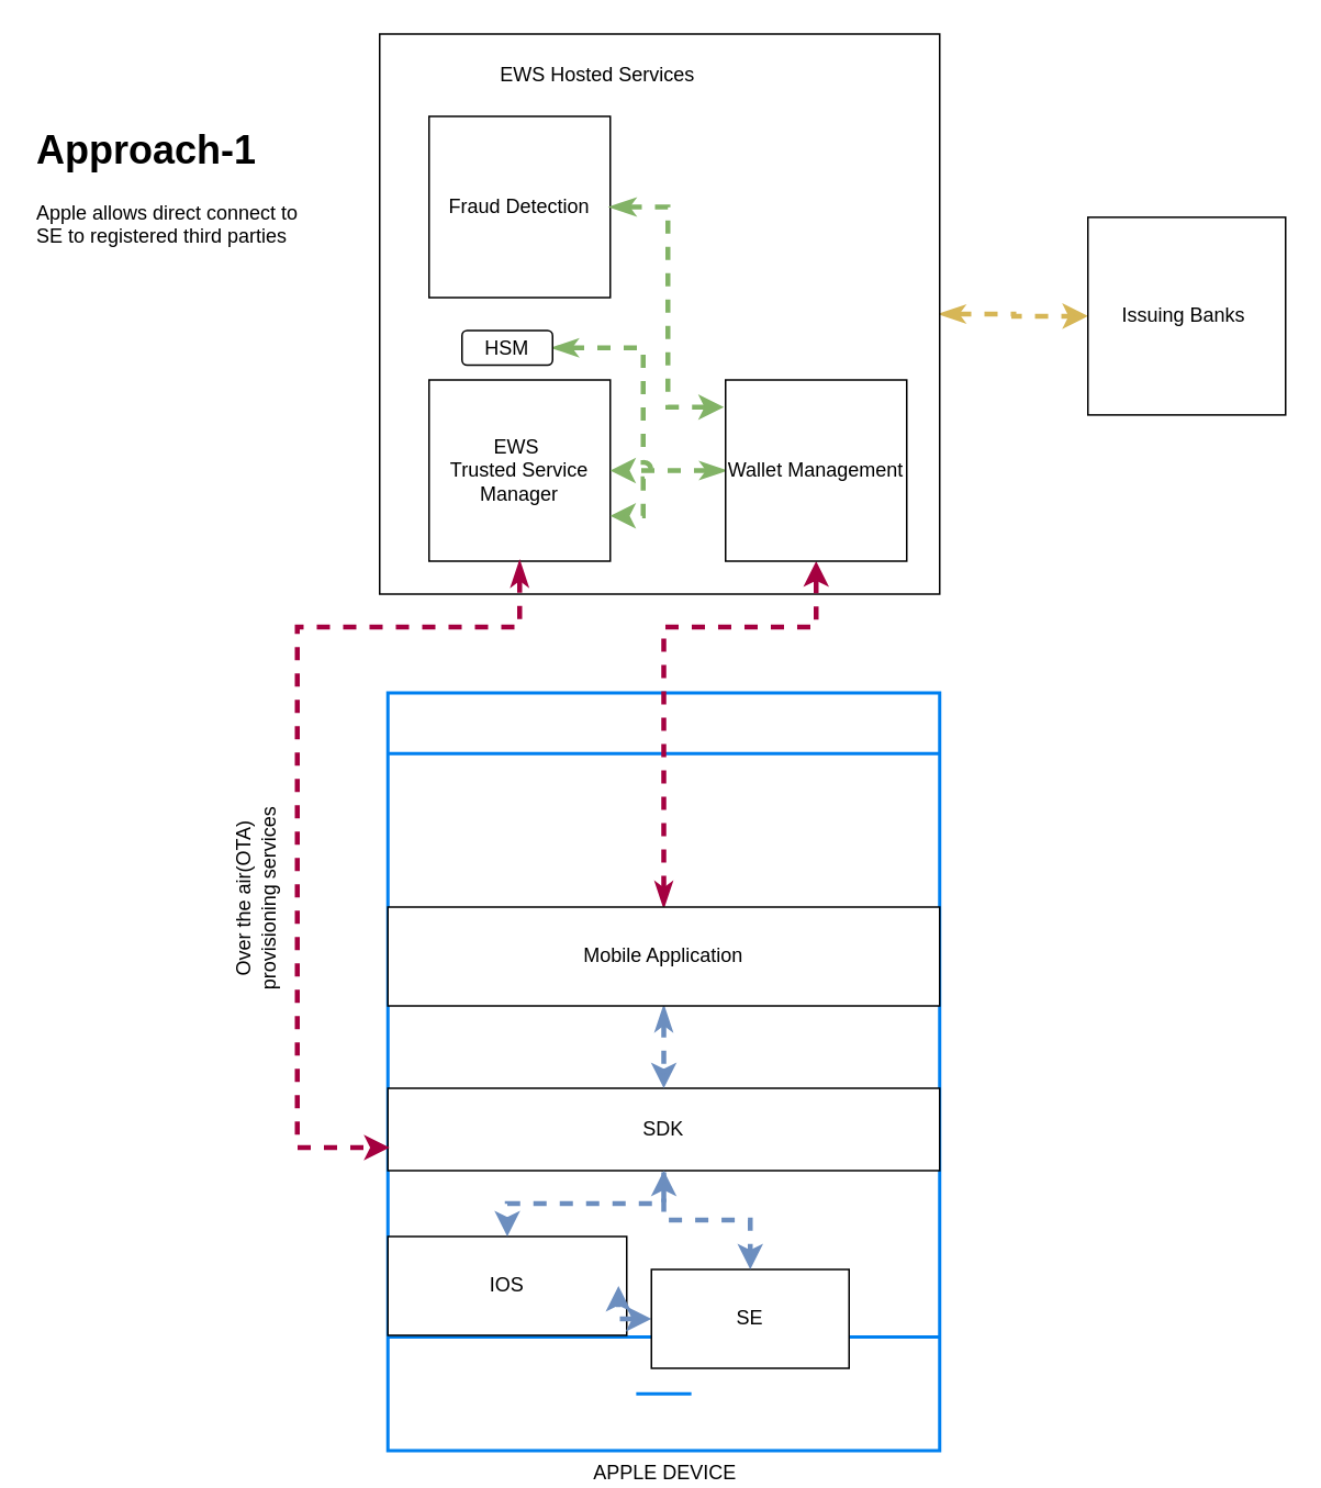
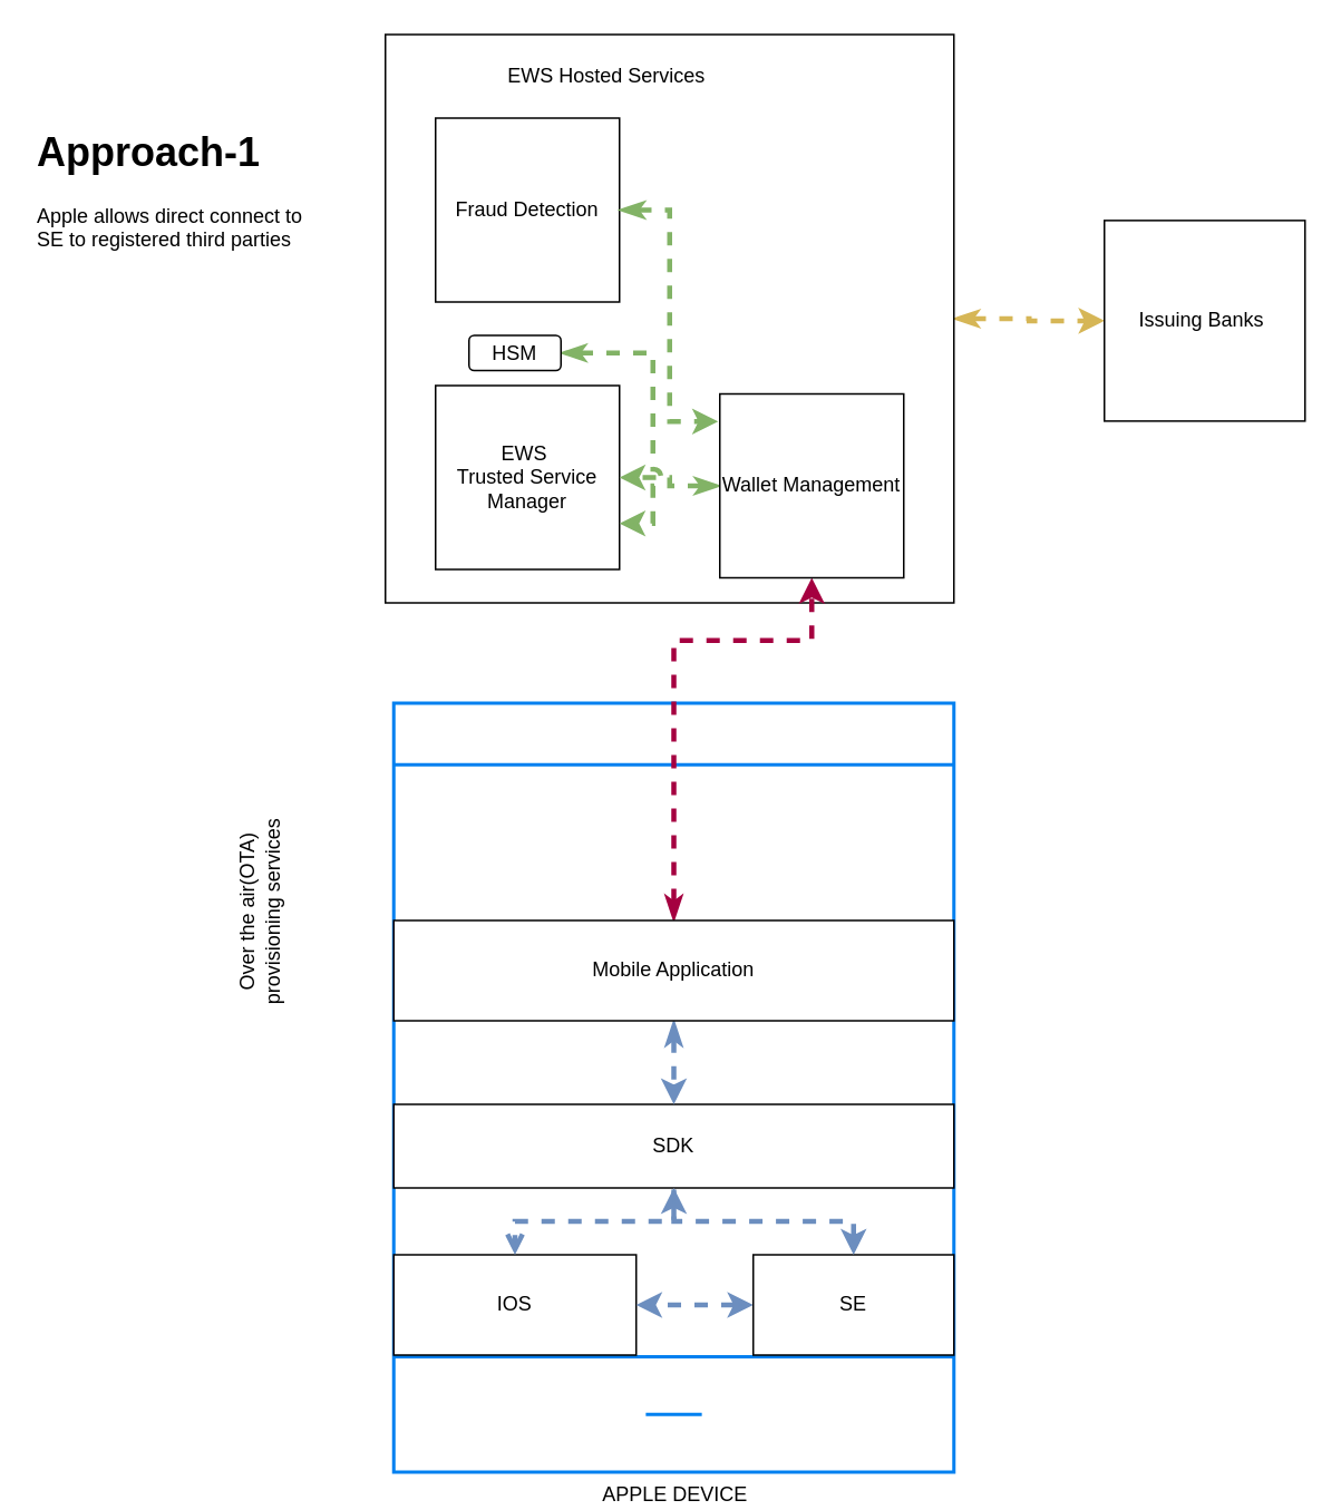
- <mxCell id="18" value="Wallet Management" style="whiteSpace=wrap;html=1;aspect=fixed;" vertex="1" parent="1"><mxGeometry x="440" y="230" width="110" height="110" as="geometry" /></mxCell>
+ <mxCell id="18" value="Wallet Management" style="whiteSpace=wrap;html=1;aspect=fixed;" vertex="1" parent="1"><mxGeometry x="430" y="235" width="110" height="110" as="geometry" /></mxCell>
- <mxCell id="15" style="edgeStyle=orthogonalEdgeStyle;rounded=0;orthogonalLoop=1;jettySize=auto;html=1;entryX=0.003;entryY=0.6;entryDx=0;entryDy=0;entryPerimeter=0;startArrow=classicThin;startFill=1;flowAnimation=1;exitX=0.5;exitY=1;exitDx=0;exitDy=0;fillColor=#d80073;strokeColor=#A50040;strokeWidth=3;" edge="1" parent="1" source="14" target="4"><mxGeometry relative="1" as="geometry"><Array as="points"><mxPoint x="315" y="380" /><mxPoint x="180" y="380" /><mxPoint x="180" y="696" /></Array></mxGeometry></mxCell>
- <mxCell id="10" style="edgeStyle=orthogonalEdgeStyle;rounded=0;orthogonalLoop=1;jettySize=auto;html=1;exitX=0.5;exitY=1;exitDx=0;exitDy=0;startArrow=classic;startFill=1;flowAnimation=1;strokeWidth=3;fillColor=#dae8fc;strokeColor=#6c8ebf;" edge="1" parent="1" source="9" target="5"><mxGeometry relative="1" as="geometry"><mxPoint x="413" y="730" as="sourcePoint" /><mxPoint x="520" y="760" as="targetPoint" /></mxGeometry></mxCell>
+ <mxCell id="10" style="edgeStyle=orthogonalEdgeStyle;rounded=0;orthogonalLoop=1;jettySize=auto;html=1;exitX=0.5;exitY=1;exitDx=0;exitDy=0;startArrow=classic;startFill=1;flowAnimation=1;strokeWidth=3;fillColor=#dae8fc;strokeColor=#6c8ebf;endArrow=open;" edge="1" parent="1" source="9" target="5"><mxGeometry relative="1" as="geometry"><mxPoint x="413" y="730" as="sourcePoint" /><mxPoint x="520" y="760" as="targetPoint" /></mxGeometry></mxCell>
- <mxCell id="7" value="SE" style="rounded=0;whiteSpace=wrap;html=1;" vertex="1" parent="1"><mxGeometry x="395" y="770" width="120" height="60" as="geometry" /></mxCell>
+ <mxCell id="7" value="SE" style="rounded=0;whiteSpace=wrap;html=1;" vertex="1" parent="1"><mxGeometry x="450" y="750" width="120" height="60" as="geometry" /></mxCell>
